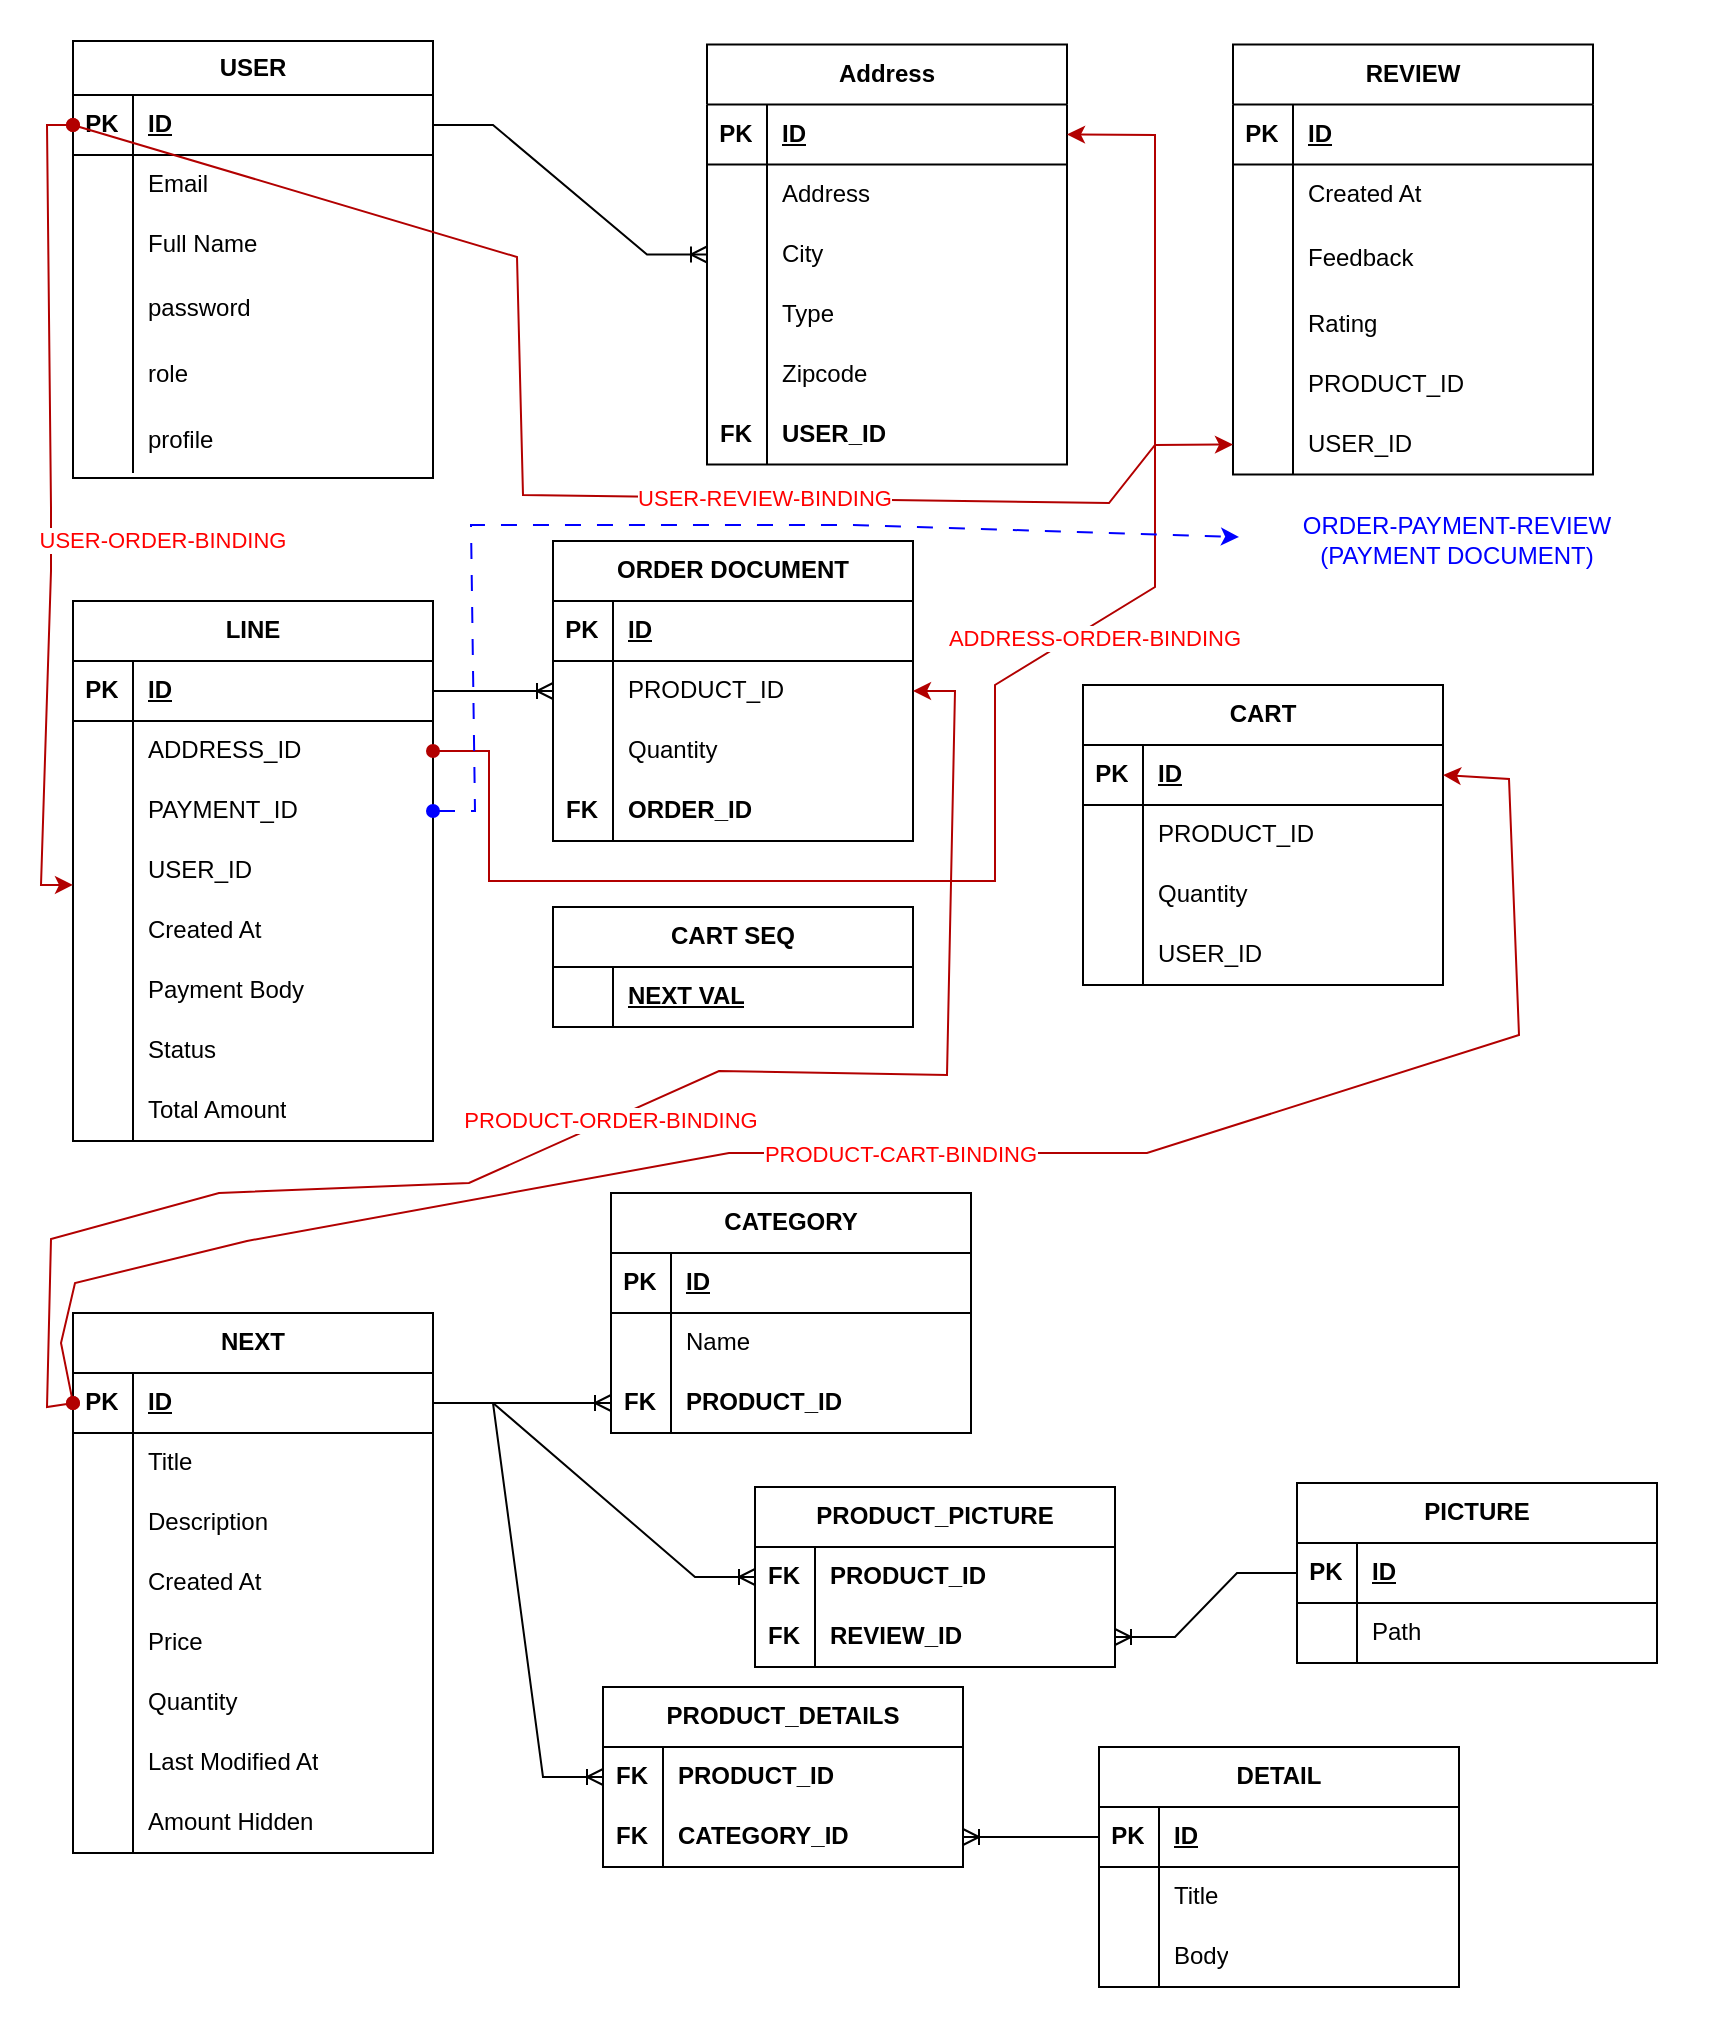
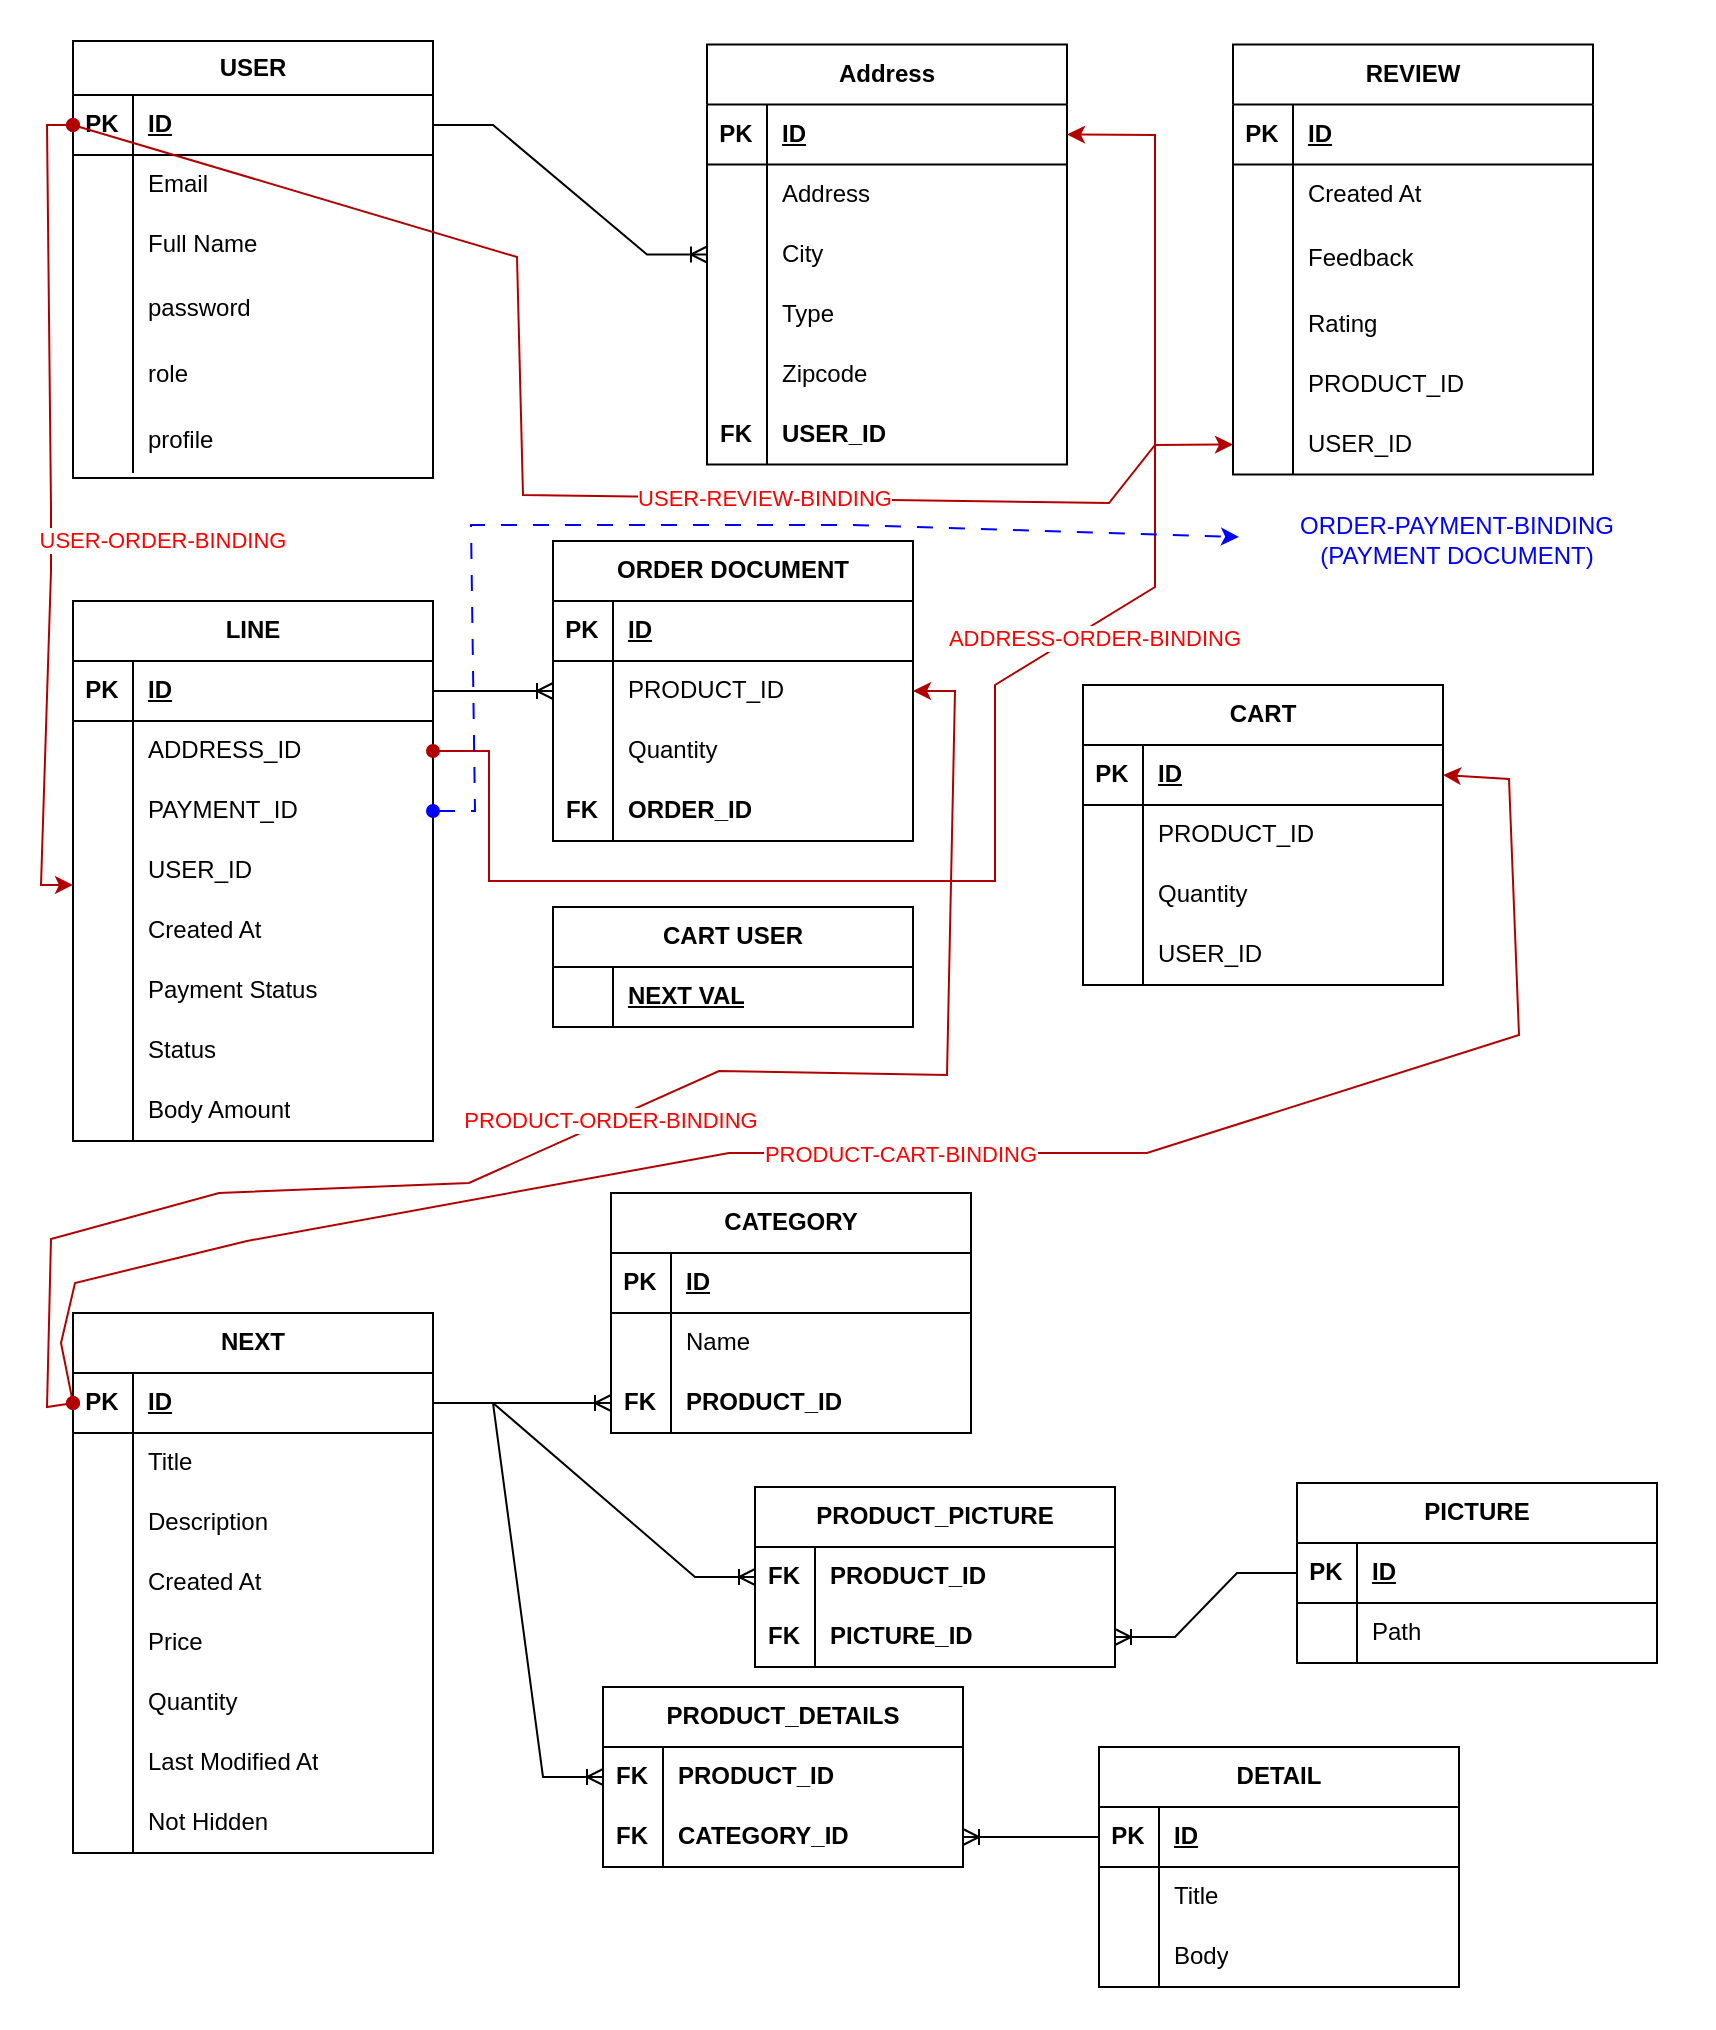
- <mxCell id="198" value="&lt;font color=&quot;#0000ff&quot;&gt;ORDER-PAYMENT-REVIEW&lt;/font&gt;&lt;div&gt;&lt;font color=&quot;#0000ff&quot;&gt;(PAYMENT DOCUMENT)&lt;/font&gt;&lt;/div&gt;" style="text;html=1;align=center;verticalAlign=middle;whiteSpace=wrap;rounded=0;" vertex="1" parent="1"><mxGeometry x="621" y="255" width="215" height="30" as="geometry" /></mxCell>
+ <mxCell id="198" value="&lt;font color=&quot;#0000ff&quot;&gt;ORDER-PAYMENT-BINDING&lt;/font&gt;&lt;div&gt;&lt;font color=&quot;#0000ff&quot;&gt;(PAYMENT DOCUMENT)&lt;/font&gt;&lt;/div&gt;" style="text;html=1;align=center;verticalAlign=middle;whiteSpace=wrap;rounded=0;" vertex="1" parent="1"><mxGeometry x="621" y="255" width="215" height="30" as="geometry" /></mxCell>
- <mxCell id="80" value="CART SEQ" style="shape=table;startSize=30;container=1;collapsible=1;childLayout=tableLayout;fixedRows=1;rowLines=0;fontStyle=1;align=center;resizeLast=1;html=1;" vertex="1" parent="1"><mxGeometry x="276" y="453" width="180" height="60" as="geometry" /></mxCell>
+ <mxCell id="80" value="CART USER" style="shape=table;startSize=30;container=1;collapsible=1;childLayout=tableLayout;fixedRows=1;rowLines=0;fontStyle=1;align=center;resizeLast=1;html=1;" vertex="1" parent="1"><mxGeometry x="276" y="453" width="180" height="60" as="geometry" /></mxCell>
- <mxCell id="59" value="Payment Body" style="shape=partialRectangle;connectable=0;fillColor=none;top=0;left=0;bottom=0;right=0;align=left;spacingLeft=6;overflow=hidden;whiteSpace=wrap;html=1;" vertex="1" parent="57"><mxGeometry x="30" width="150" height="30" as="geometry"><mxRectangle width="150" height="30" as="alternateBounds" /></mxGeometry></mxCell>
+ <mxCell id="59" value="Payment Status" style="shape=partialRectangle;connectable=0;fillColor=none;top=0;left=0;bottom=0;right=0;align=left;spacingLeft=6;overflow=hidden;whiteSpace=wrap;html=1;" vertex="1" parent="57"><mxGeometry x="30" width="150" height="30" as="geometry"><mxRectangle width="150" height="30" as="alternateBounds" /></mxGeometry></mxCell>
- <mxCell id="65" value="Total Amount" style="shape=partialRectangle;connectable=0;fillColor=none;top=0;left=0;bottom=0;right=0;align=left;spacingLeft=6;overflow=hidden;whiteSpace=wrap;html=1;" vertex="1" parent="63"><mxGeometry x="30" width="150" height="30" as="geometry"><mxRectangle width="150" height="30" as="alternateBounds" /></mxGeometry></mxCell>
+ <mxCell id="65" value="Body Amount" style="shape=partialRectangle;connectable=0;fillColor=none;top=0;left=0;bottom=0;right=0;align=left;spacingLeft=6;overflow=hidden;whiteSpace=wrap;html=1;" vertex="1" parent="63"><mxGeometry x="30" width="150" height="30" as="geometry"><mxRectangle width="150" height="30" as="alternateBounds" /></mxGeometry></mxCell>
- <mxCell id="144" value="&lt;b&gt;REVIEW_ID&lt;/b&gt;" style="shape=partialRectangle;connectable=0;fillColor=none;top=0;left=0;bottom=0;right=0;align=left;spacingLeft=6;overflow=hidden;whiteSpace=wrap;html=1;" vertex="1" parent="142"><mxGeometry x="30" width="150" height="30" as="geometry"><mxRectangle width="150" height="30" as="alternateBounds" /></mxGeometry></mxCell>
+ <mxCell id="144" value="&lt;b&gt;PICTURE_ID&lt;/b&gt;" style="shape=partialRectangle;connectable=0;fillColor=none;top=0;left=0;bottom=0;right=0;align=left;spacingLeft=6;overflow=hidden;whiteSpace=wrap;html=1;" vertex="1" parent="142"><mxGeometry x="30" width="150" height="30" as="geometry"><mxRectangle width="150" height="30" as="alternateBounds" /></mxGeometry></mxCell>
- <mxCell id="127" value="Amount Hidden" style="shape=partialRectangle;connectable=0;fillColor=none;top=0;left=0;bottom=0;right=0;align=left;spacingLeft=6;overflow=hidden;whiteSpace=wrap;html=1;" vertex="1" parent="125"><mxGeometry x="30" width="150" height="30" as="geometry"><mxRectangle width="150" height="30" as="alternateBounds" /></mxGeometry></mxCell>
+ <mxCell id="127" value="Not Hidden" style="shape=partialRectangle;connectable=0;fillColor=none;top=0;left=0;bottom=0;right=0;align=left;spacingLeft=6;overflow=hidden;whiteSpace=wrap;html=1;" vertex="1" parent="125"><mxGeometry x="30" width="150" height="30" as="geometry"><mxRectangle width="150" height="30" as="alternateBounds" /></mxGeometry></mxCell>
